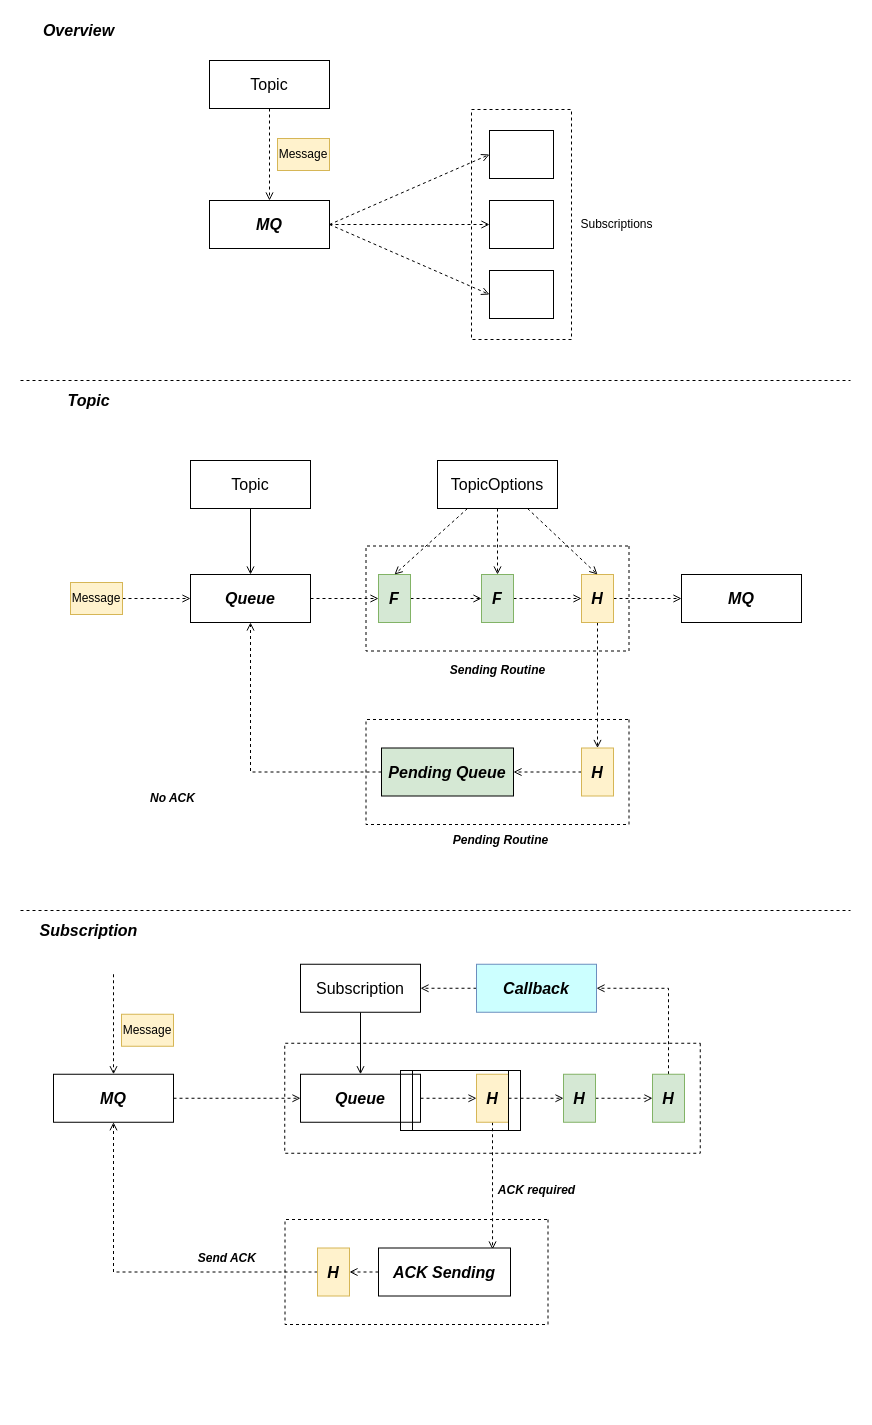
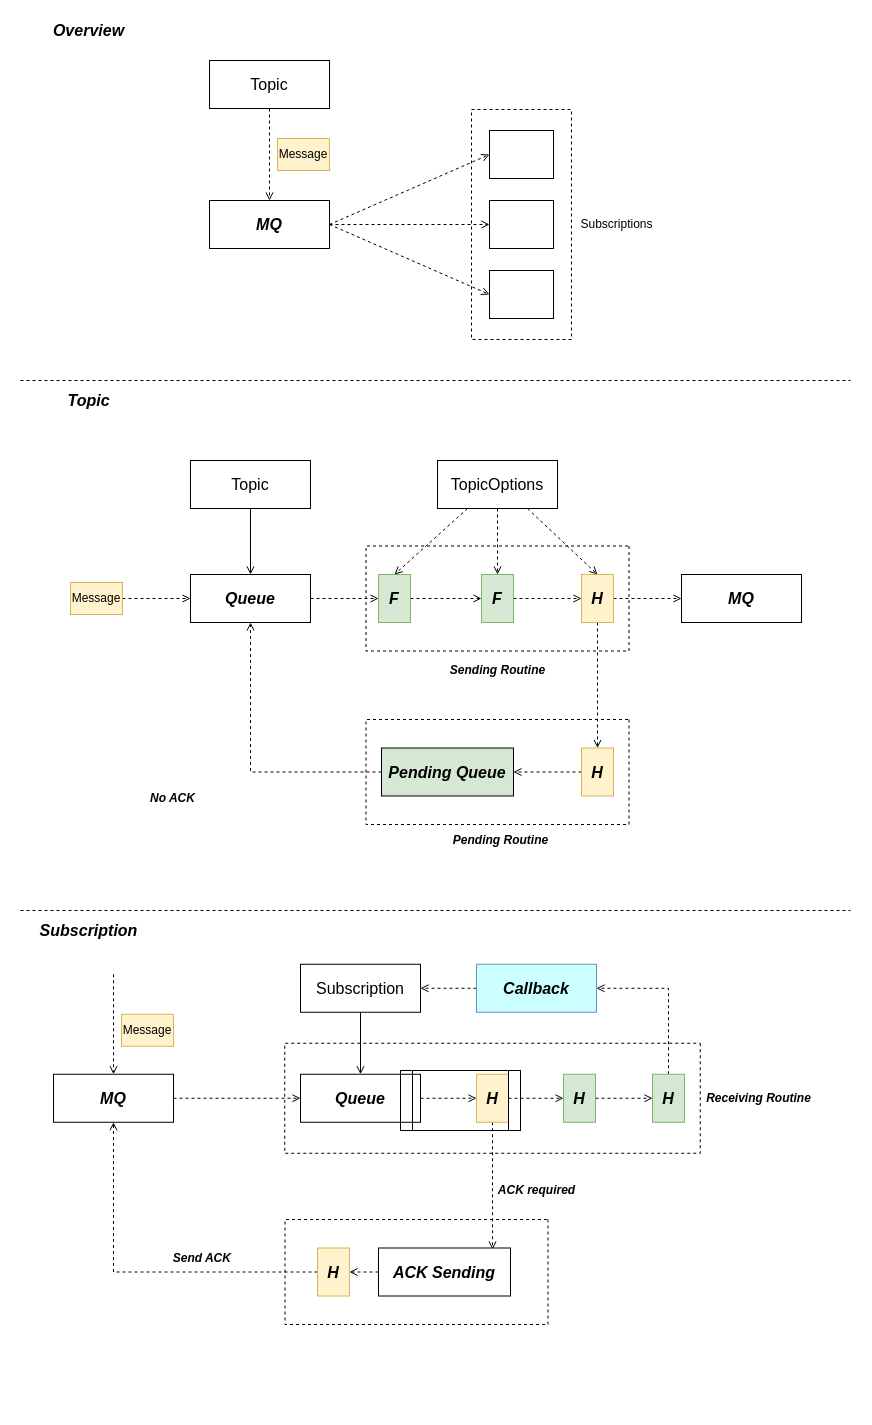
- <mxCell id="56" value="Overview" style="text;html=1;align=center;verticalAlign=middle;resizable=0;points=[];autosize=1;fontSize=16;fontStyle=3" vertex="1" parent="1"><mxGeometry x="33" y="20" width="90" height="20" as="geometry" /></mxCell>
+ <mxCell id="56" value="Overview" style="text;html=1;align=center;verticalAlign=middle;resizable=0;points=[];autosize=1;fontSize=16;fontStyle=3" vertex="1" parent="1"><mxGeometry x="43" y="20" width="90" height="20" as="geometry" /></mxCell>
+ <mxCell id="54" value="Receiving Routine" style="text;html=1;align=center;verticalAlign=middle;resizable=0;points=[];autosize=1;fontSize=12;fontStyle=3" vertex="1" parent="1"><mxGeometry x="698" y="1087.75" width="120" height="20" as="geometry" /></mxCell>
- <mxCell id="55" value="Send ACK&amp;nbsp;" style="text;html=1;align=center;verticalAlign=middle;resizable=0;points=[];autosize=1;fontSize=12;fontStyle=3" vertex="1" parent="1"><mxGeometry x="188" y="1247.5" width="80" height="20" as="geometry" /></mxCell>
+ <mxCell id="55" value="Send ACK&amp;nbsp;" style="text;html=1;align=center;verticalAlign=middle;resizable=0;points=[];autosize=1;fontSize=12;fontStyle=3" vertex="1" parent="1"><mxGeometry x="163" y="1247.5" width="80" height="20" as="geometry" /></mxCell>
